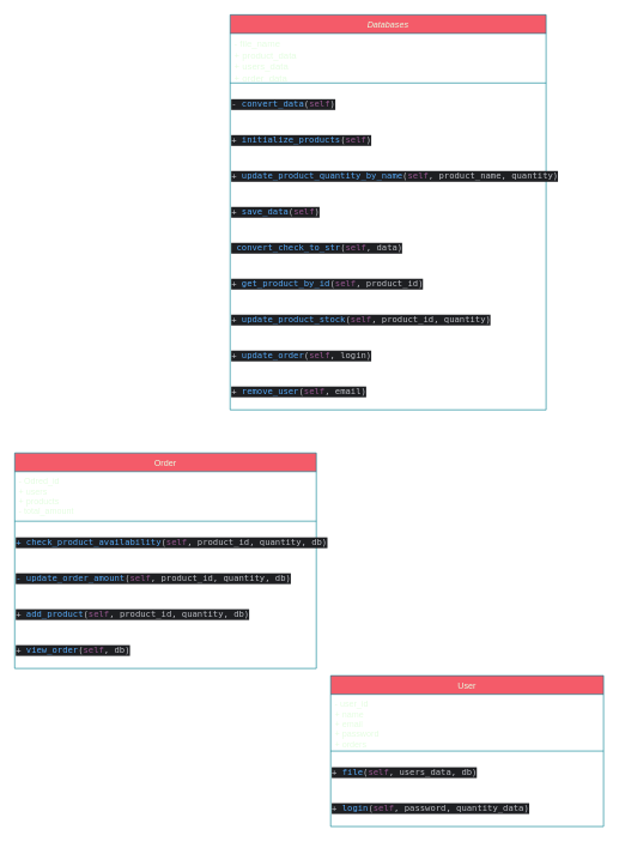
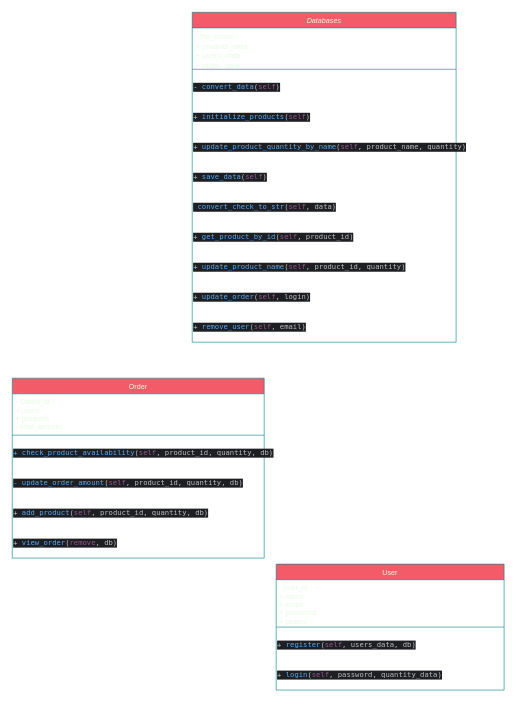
- <mxCell id="11" value="&lt;div style=&quot;background-color: rgb(30, 31, 34); color: rgb(188, 190, 196);&quot;&gt;&lt;pre style=&quot;font-family:'JetBrains Mono',monospace;font-size:9,0pt;&quot;&gt;+ &lt;span style=&quot;color: rgb(86, 168, 245);&quot;&gt;update_product_stock&lt;/span&gt;(&lt;span style=&quot;color: rgb(148, 85, 141);&quot;&gt;self&lt;/span&gt;, product_id, quantity)&lt;/pre&gt;&lt;/div&gt;" style="text;html=1;align=left;verticalAlign=middle;resizable=0;points=[];autosize=1;strokeColor=none;fillColor=none;fontColor=#E4FDE1;" vertex="1" parent="2"><mxGeometry y="400" width="440" height="50" as="geometry" /></mxCell>
+ <mxCell id="11" value="&lt;div style=&quot;background-color: rgb(30, 31, 34); color: rgb(188, 190, 196);&quot;&gt;&lt;pre style=&quot;font-family:'JetBrains Mono',monospace;font-size:9,0pt;&quot;&gt;+ &lt;span style=&quot;color: rgb(86, 168, 245);&quot;&gt;update_product_name&lt;/span&gt;(&lt;span style=&quot;color: rgb(148, 85, 141);&quot;&gt;self&lt;/span&gt;, product_id, quantity)&lt;/pre&gt;&lt;/div&gt;" style="text;html=1;align=left;verticalAlign=middle;resizable=0;points=[];autosize=1;strokeColor=none;fillColor=none;fontColor=#E4FDE1;" vertex="1" parent="2"><mxGeometry y="400" width="440" height="50" as="geometry" /></mxCell>
- <mxCell id="25" value="&lt;div style=&quot;background-color: rgb(30, 31, 34); color: rgb(188, 190, 196);&quot;&gt;&lt;pre style=&quot;font-family:'JetBrains Mono',monospace;font-size:9,0pt;&quot;&gt;+ &lt;span style=&quot;color: rgb(86, 168, 245);&quot;&gt;view_order&lt;/span&gt;(&lt;span style=&quot;color: rgb(148, 85, 141);&quot;&gt;self&lt;/span&gt;, db)&lt;/pre&gt;&lt;/div&gt;" style="text;html=1;align=left;verticalAlign=middle;resizable=0;points=[];autosize=1;strokeColor=none;fillColor=none;fontColor=#E4FDE1;" vertex="1" parent="19"><mxGeometry y="250" width="420" height="50" as="geometry" /></mxCell>
+ <mxCell id="25" value="&lt;div style=&quot;background-color: rgb(30, 31, 34); color: rgb(188, 190, 196);&quot;&gt;&lt;pre style=&quot;font-family:'JetBrains Mono',monospace;font-size:9,0pt;&quot;&gt;+ &lt;span style=&quot;color: rgb(86, 168, 245);&quot;&gt;view_order&lt;/span&gt;(&lt;span style=&quot;color: rgb(148, 85, 141);&quot;&gt;remove&lt;/span&gt;, db)&lt;/pre&gt;&lt;/div&gt;" style="text;html=1;align=left;verticalAlign=middle;resizable=0;points=[];autosize=1;strokeColor=none;fillColor=none;fontColor=#E4FDE1;" vertex="1" parent="19"><mxGeometry y="250" width="420" height="50" as="geometry" /></mxCell>
- <mxCell id="17" value="&lt;div style=&quot;background-color: rgb(30, 31, 34); color: rgb(188, 190, 196);&quot;&gt;&lt;pre style=&quot;font-family: &amp;quot;JetBrains Mono&amp;quot;, monospace;&quot;&gt;+ &lt;span style=&quot;color: rgb(86, 168, 245);&quot;&gt;file&lt;/span&gt;(&lt;span style=&quot;color: rgb(148, 85, 141);&quot;&gt;self&lt;/span&gt;, users_data, db)&lt;/pre&gt;&lt;/div&gt;" style="text;html=1;align=left;verticalAlign=middle;resizable=0;points=[];autosize=1;strokeColor=none;fillColor=none;fontColor=#E4FDE1;" vertex="1" parent="14"><mxGeometry y="110" width="380" height="50" as="geometry" /></mxCell>
+ <mxCell id="17" value="&lt;div style=&quot;background-color: rgb(30, 31, 34); color: rgb(188, 190, 196);&quot;&gt;&lt;pre style=&quot;font-family: &amp;quot;JetBrains Mono&amp;quot;, monospace;&quot;&gt;+ &lt;span style=&quot;color: rgb(86, 168, 245);&quot;&gt;register&lt;/span&gt;(&lt;span style=&quot;color: rgb(148, 85, 141);&quot;&gt;self&lt;/span&gt;, users_data, db)&lt;/pre&gt;&lt;/div&gt;" style="text;html=1;align=left;verticalAlign=middle;resizable=0;points=[];autosize=1;strokeColor=none;fillColor=none;fontColor=#E4FDE1;" vertex="1" parent="14"><mxGeometry y="110" width="380" height="50" as="geometry" /></mxCell>
